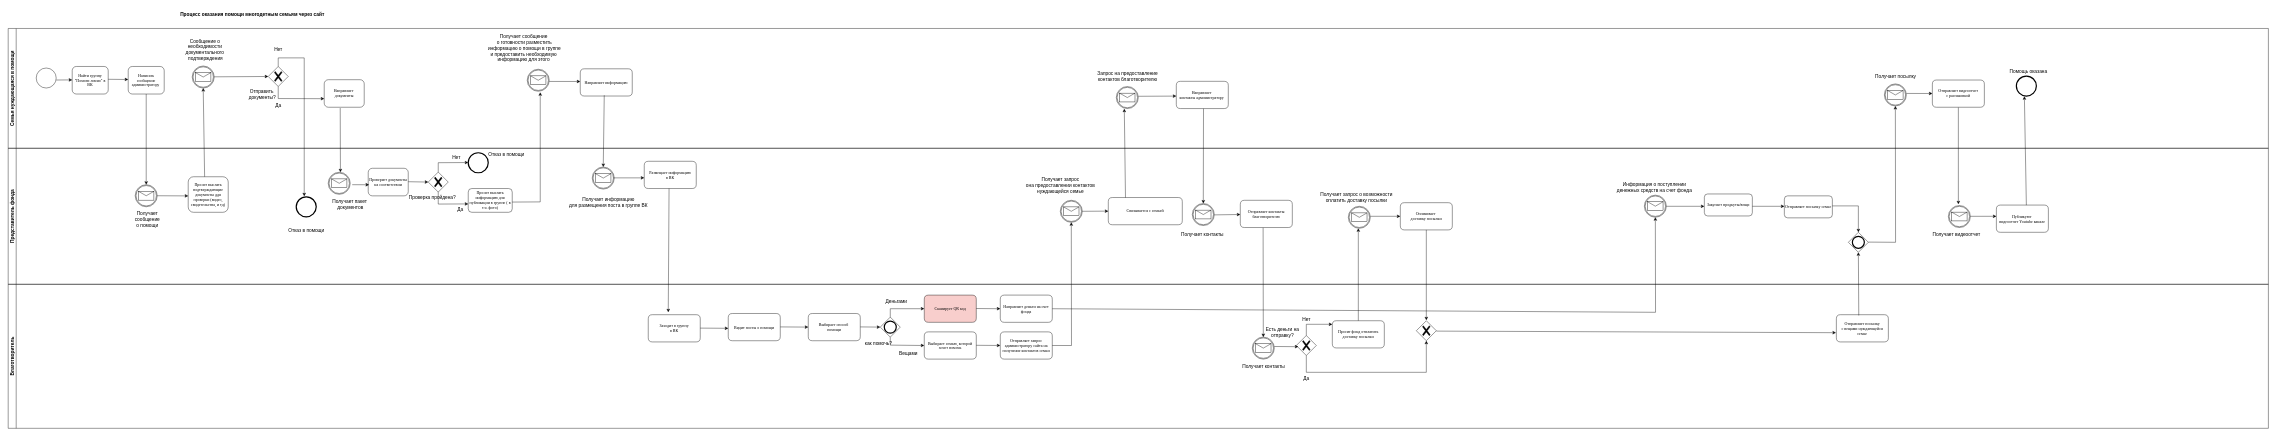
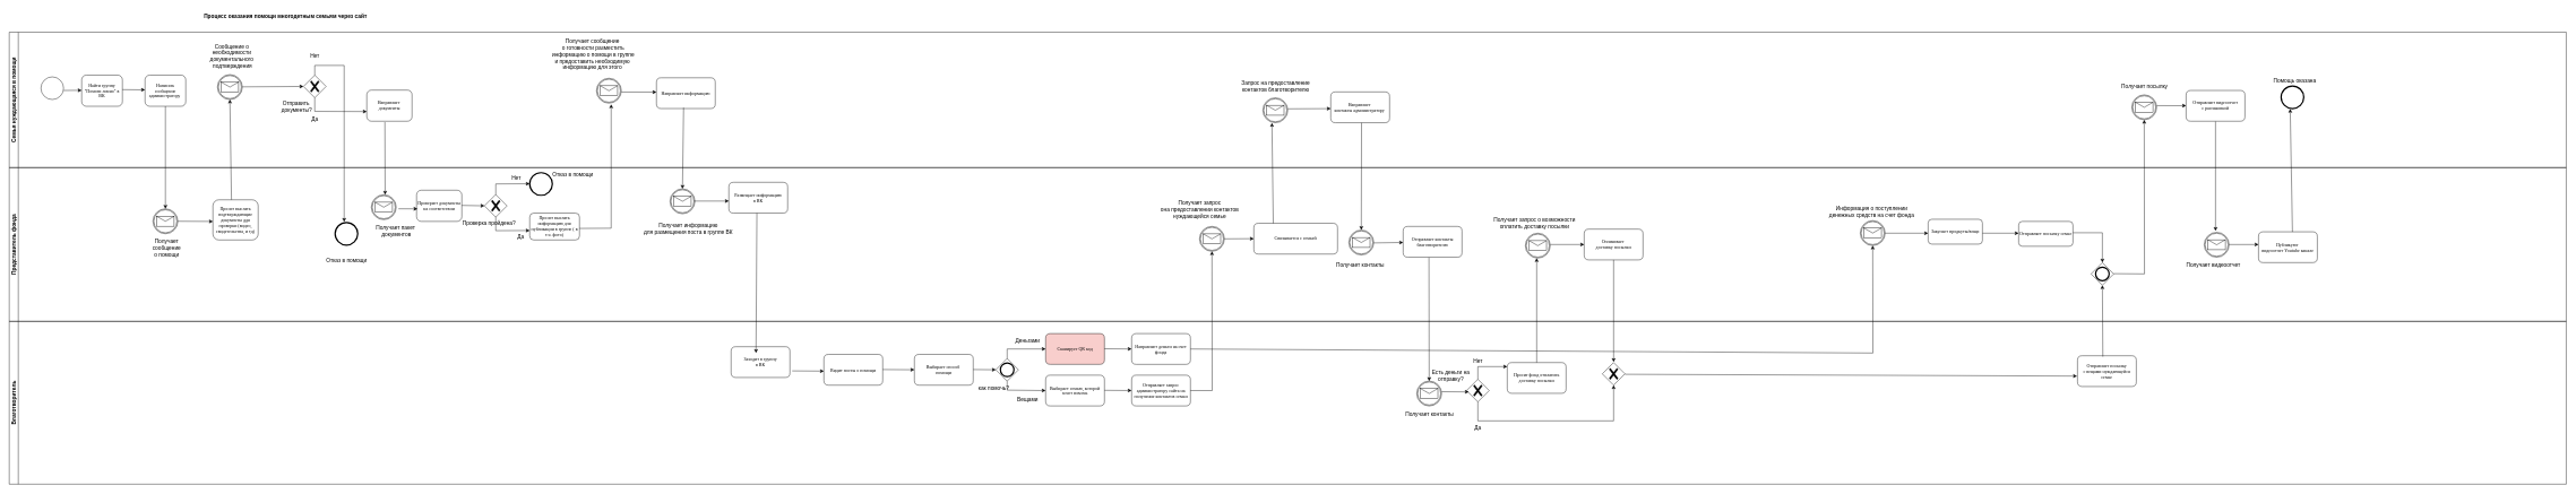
- <mxCell id="14" value="Деньгами" style="text;html=1;align=center;verticalAlign=middle;resizable=0;points=[];autosize=1;strokeColor=none;fillColor=none;" parent="4" vertex="1"><mxGeometry x="2180" y="27" width="80" height="30" as="geometry" /></mxCell>
+ <mxCell id="14" value="Деньгами" style="text;html=1;align=center;verticalAlign=middle;resizable=0;points=[];autosize=1;strokeColor=none;fillColor=none;" parent="4" vertex="1"><mxGeometry x="2210" y="27" width="80" height="30" as="geometry" /></mxCell>
- <mxCell id="5" value="&lt;span style=&quot;font-size: 10px;&quot;&gt;Заходит в группу&lt;/span&gt;&lt;div&gt;&lt;span style=&quot;font-size: 10px;&quot;&gt;в ВК&lt;/span&gt;&lt;/div&gt;" style="rounded=1;whiteSpace=wrap;html=1;shadow=0;labelBackgroundColor=none;strokeWidth=1;fontFamily=Verdana;fontSize=8;align=center;" parent="4" vertex="1"><mxGeometry x="1600" y="75.97" width="130" height="68.06" as="geometry" /></mxCell>
+ <mxCell id="5" value="&lt;span style=&quot;font-size: 10px;&quot;&gt;Заходит в группу&lt;/span&gt;&lt;div&gt;&lt;span style=&quot;font-size: 10px;&quot;&gt;в ВК&lt;/span&gt;&lt;/div&gt;" style="rounded=1;whiteSpace=wrap;html=1;shadow=0;labelBackgroundColor=none;strokeWidth=1;fontFamily=Verdana;fontSize=8;align=center;" parent="4" vertex="1"><mxGeometry x="1595" y="55.97" width="130" height="68.06" as="geometry" /></mxCell>
